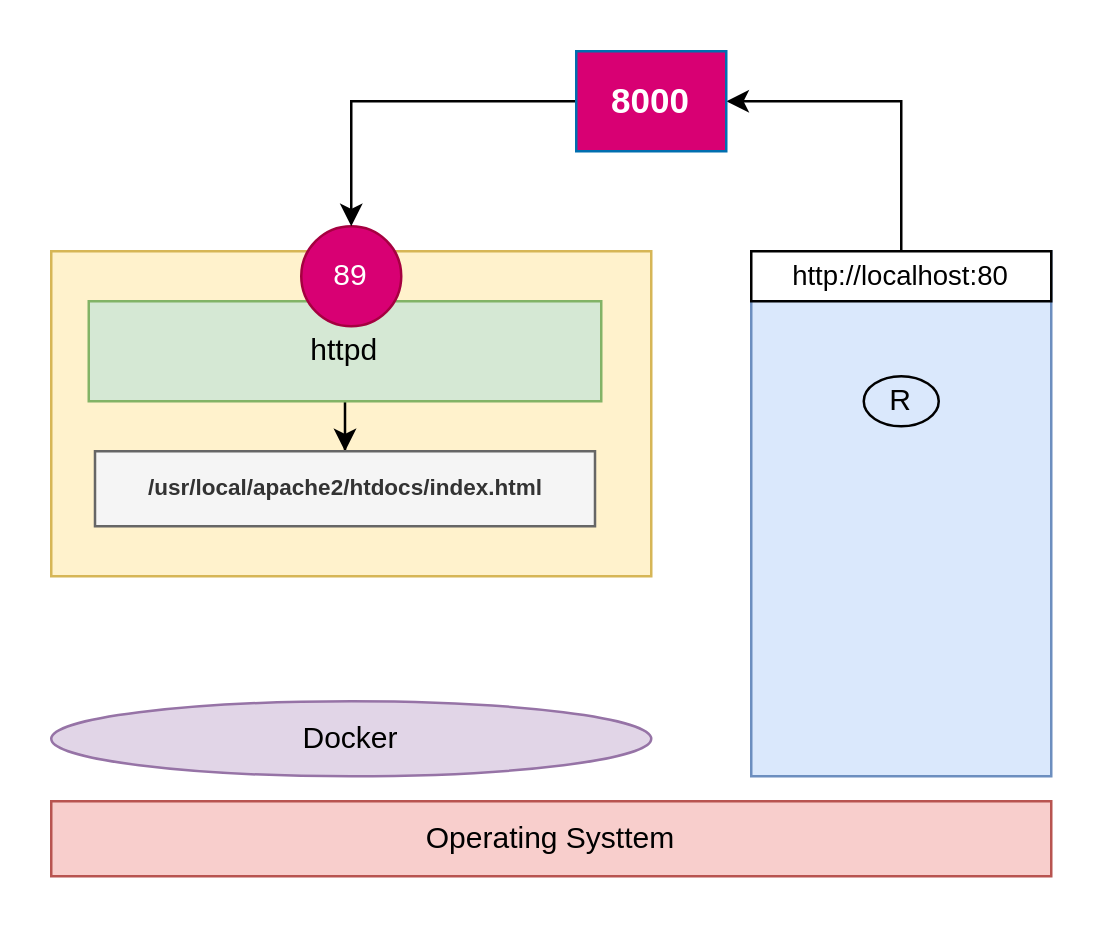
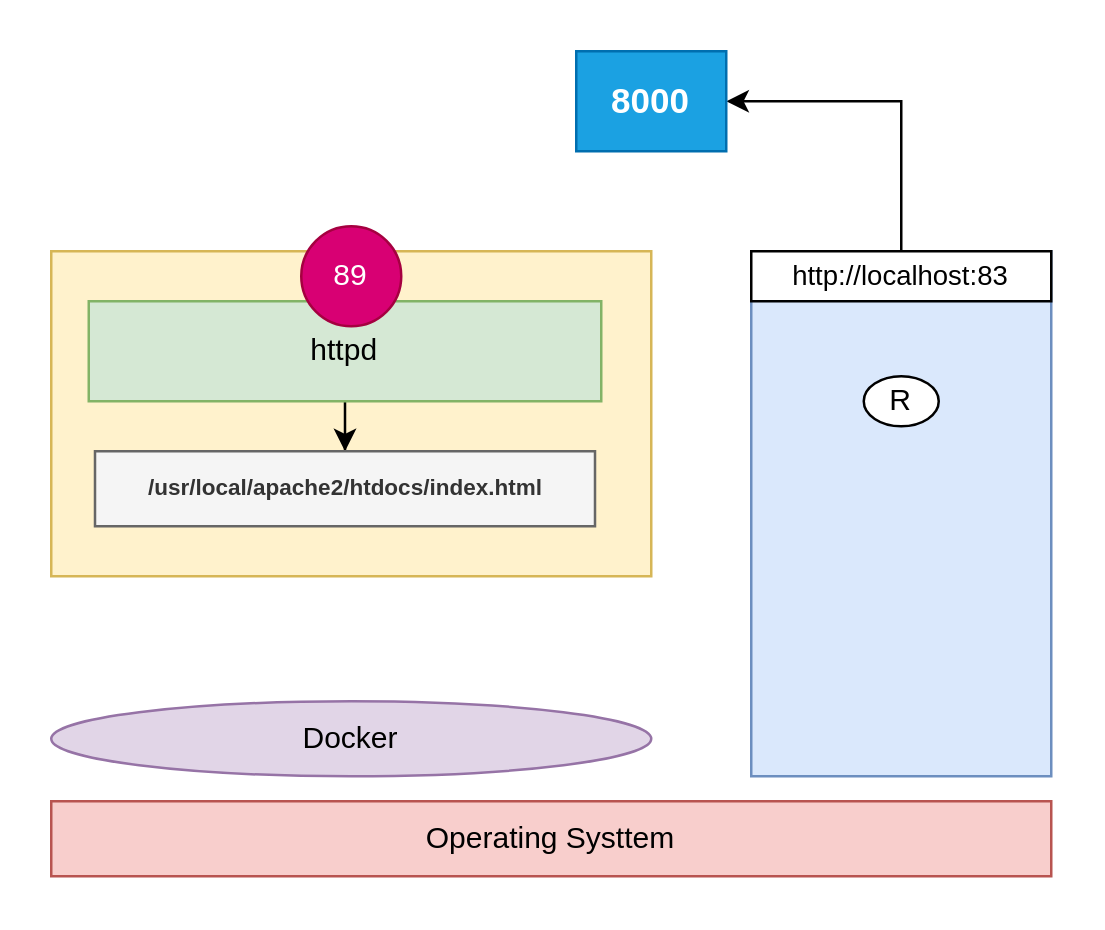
- <mxCell id="9" style="edgeStyle=orthogonalEdgeStyle;rounded=0;orthogonalLoop=1;jettySize=auto;html=1;entryX=0.5;entryY=0;entryDx=0;entryDy=0;" edge="1" parent="1" source="10" target="6"><mxGeometry relative="1" as="geometry" /></mxCell>
- <mxCell id="10" value="8000" style="rounded=0;whiteSpace=wrap;html=1;fillColor=#d80073;fontColor=#ffffff;strokeColor=#006EAF;fontStyle=1;fontSize=14;" vertex="1" parent="1"><mxGeometry x="230" y="20" width="60" height="40" as="geometry" /></mxCell>
+ <mxCell id="10" value="8000" style="rounded=0;whiteSpace=wrap;html=1;fillColor=#1ba1e2;fontColor=#ffffff;strokeColor=#006EAF;fontStyle=1;fontSize=14;" vertex="1" parent="1"><mxGeometry x="230" y="20" width="60" height="40" as="geometry" /></mxCell>
- <mxCell id="11" value="http://localhost:80" style="rounded=0;whiteSpace=wrap;html=1;fontSize=11;" vertex="1" parent="1"><mxGeometry x="300" y="100" width="120" height="20" as="geometry" /></mxCell>
+ <mxCell id="11" value="http://localhost:83" style="rounded=0;whiteSpace=wrap;html=1;fontSize=11;" vertex="1" parent="1"><mxGeometry x="300" y="100" width="120" height="20" as="geometry" /></mxCell>
- <mxCell id="12" value="R" style="ellipse;whiteSpace=wrap;html=1;fillColor=#dae8fc;" vertex="1" parent="1"><mxGeometry x="345" y="150" width="30" height="20" as="geometry" /></mxCell>
+ <mxCell id="12" value="R" style="ellipse;whiteSpace=wrap;html=1;" vertex="1" parent="1"><mxGeometry x="345" y="150" width="30" height="20" as="geometry" /></mxCell>
